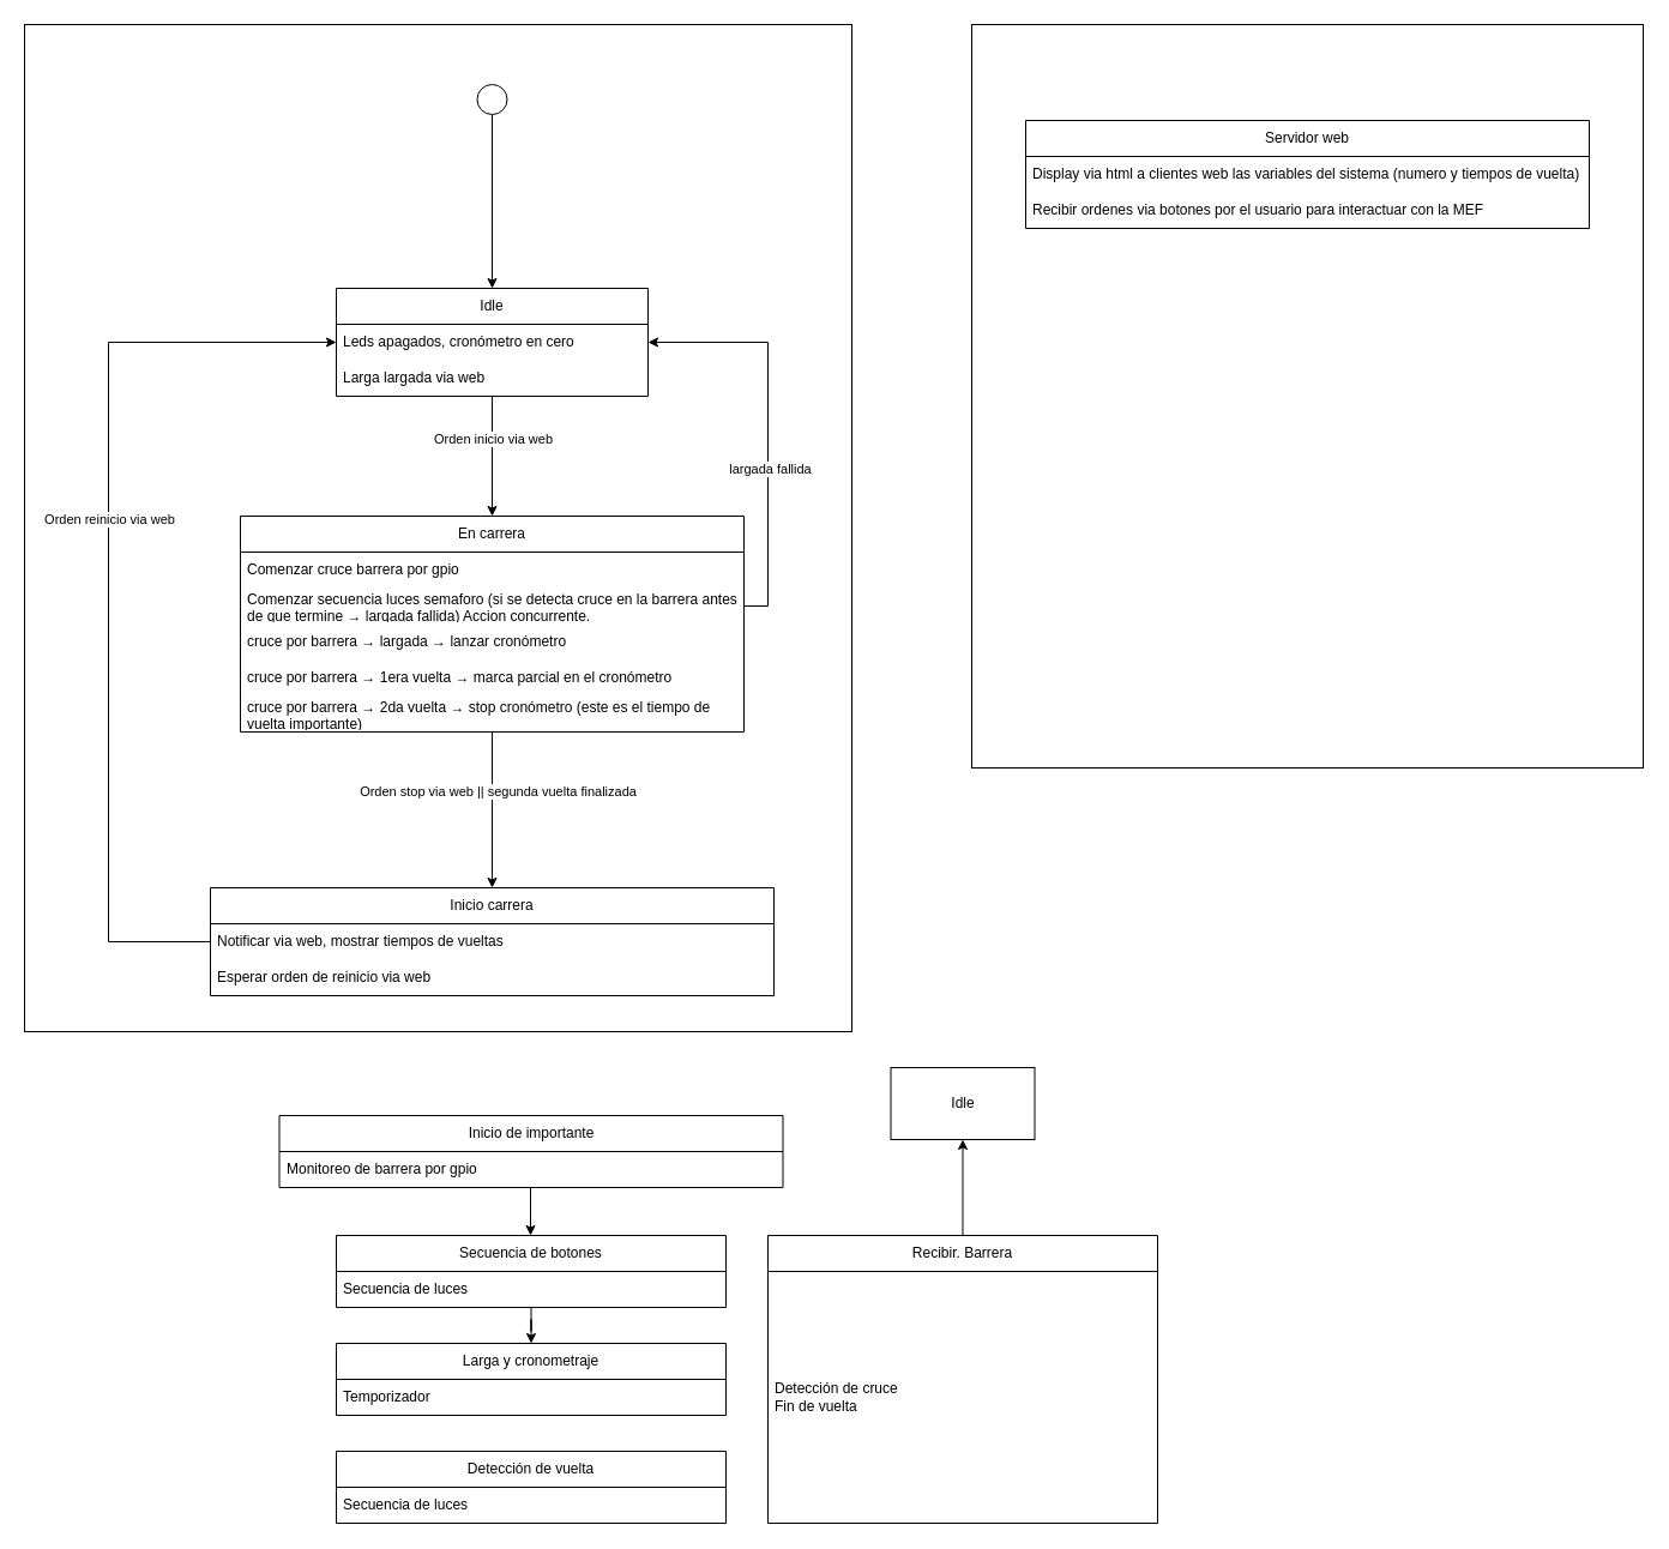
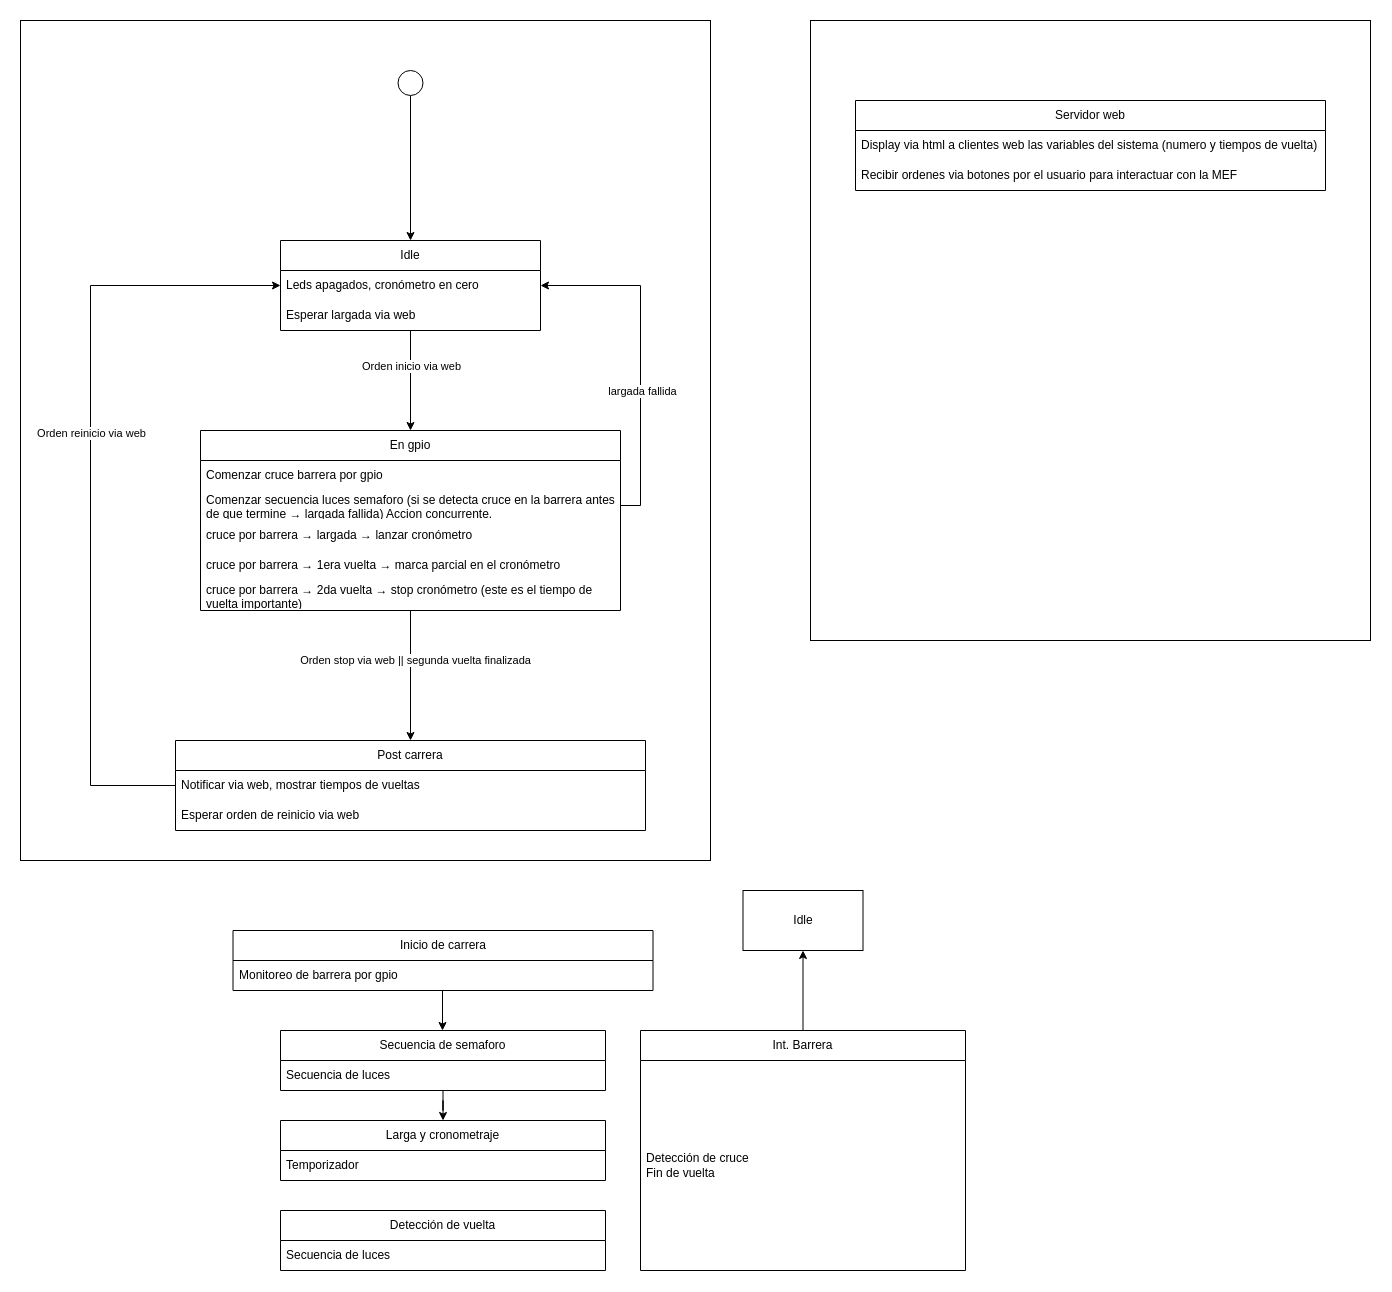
- <mxCell id="8" value="Larga largada via web" style="text;strokeColor=none;fillColor=none;align=left;verticalAlign=middle;spacingLeft=4;spacingRight=4;overflow=hidden;points=[[0,0.5],[1,0.5]];portConstraint=eastwest;rotatable=0;whiteSpace=wrap;html=1;" parent="6" vertex="1"><mxGeometry y="60" width="260" height="30" as="geometry" /></mxCell>
+ <mxCell id="8" value="Esperar largada via web" style="text;strokeColor=none;fillColor=none;align=left;verticalAlign=middle;spacingLeft=4;spacingRight=4;overflow=hidden;points=[[0,0.5],[1,0.5]];portConstraint=eastwest;rotatable=0;whiteSpace=wrap;html=1;" parent="6" vertex="1"><mxGeometry y="60" width="260" height="30" as="geometry" /></mxCell>
- <mxCell id="11" value="En carrera" style="swimlane;fontStyle=0;childLayout=stackLayout;horizontal=1;startSize=30;horizontalStack=0;resizeParent=1;resizeParentMax=0;resizeLast=0;collapsible=1;marginBottom=0;whiteSpace=wrap;html=1;" parent="1" vertex="1"><mxGeometry x="200" y="430" width="420" height="180" as="geometry" /></mxCell>
+ <mxCell id="11" value="En gpio" style="swimlane;fontStyle=0;childLayout=stackLayout;horizontal=1;startSize=30;horizontalStack=0;resizeParent=1;resizeParentMax=0;resizeLast=0;collapsible=1;marginBottom=0;whiteSpace=wrap;html=1;" parent="1" vertex="1"><mxGeometry x="200" y="430" width="420" height="180" as="geometry" /></mxCell>
- <mxCell id="17" value="Inicio carrera" style="swimlane;fontStyle=0;childLayout=stackLayout;horizontal=1;startSize=30;horizontalStack=0;resizeParent=1;resizeParentMax=0;resizeLast=0;collapsible=1;marginBottom=0;whiteSpace=wrap;html=1;" parent="1" vertex="1"><mxGeometry x="175" y="740" width="470" height="90" as="geometry" /></mxCell>
+ <mxCell id="17" value="Post carrera" style="swimlane;fontStyle=0;childLayout=stackLayout;horizontal=1;startSize=30;horizontalStack=0;resizeParent=1;resizeParentMax=0;resizeLast=0;collapsible=1;marginBottom=0;whiteSpace=wrap;html=1;" parent="1" vertex="1"><mxGeometry x="175" y="740" width="470" height="90" as="geometry" /></mxCell>
- <mxCell id="29" value="Inicio de importante" style="swimlane;fontStyle=0;childLayout=stackLayout;horizontal=1;startSize=30;horizontalStack=0;resizeParent=1;resizeParentMax=0;resizeLast=0;collapsible=1;marginBottom=0;whiteSpace=wrap;html=1;" vertex="1" parent="1"><mxGeometry x="232.5" y="930" width="420" height="60" as="geometry" /></mxCell>
+ <mxCell id="29" value="Inicio de carrera" style="swimlane;fontStyle=0;childLayout=stackLayout;horizontal=1;startSize=30;horizontalStack=0;resizeParent=1;resizeParentMax=0;resizeLast=0;collapsible=1;marginBottom=0;whiteSpace=wrap;html=1;" vertex="1" parent="1"><mxGeometry x="232.5" y="930" width="420" height="60" as="geometry" /></mxCell>
- <mxCell id="32" value="Secuencia de botones" style="swimlane;fontStyle=0;childLayout=stackLayout;horizontal=1;startSize=30;horizontalStack=0;resizeParent=1;resizeParentMax=0;resizeLast=0;collapsible=1;marginBottom=0;whiteSpace=wrap;html=1;" vertex="1" parent="1"><mxGeometry x="280" y="1030" width="325" height="60" as="geometry" /></mxCell>
+ <mxCell id="32" value="Secuencia de semaforo" style="swimlane;fontStyle=0;childLayout=stackLayout;horizontal=1;startSize=30;horizontalStack=0;resizeParent=1;resizeParentMax=0;resizeLast=0;collapsible=1;marginBottom=0;whiteSpace=wrap;html=1;" vertex="1" parent="1"><mxGeometry x="280" y="1030" width="325" height="60" as="geometry" /></mxCell>
- <mxCell id="35" value="Recibir. Barrera" style="swimlane;fontStyle=0;childLayout=stackLayout;horizontal=1;startSize=30;horizontalStack=0;resizeParent=1;resizeParentMax=0;resizeLast=0;collapsible=1;marginBottom=0;whiteSpace=wrap;html=1;" vertex="1" parent="1"><mxGeometry x="640" y="1030" width="325" height="240" as="geometry" /></mxCell>
+ <mxCell id="35" value="Int. Barrera" style="swimlane;fontStyle=0;childLayout=stackLayout;horizontal=1;startSize=30;horizontalStack=0;resizeParent=1;resizeParentMax=0;resizeLast=0;collapsible=1;marginBottom=0;whiteSpace=wrap;html=1;" vertex="1" parent="1"><mxGeometry x="640" y="1030" width="325" height="240" as="geometry" /></mxCell>
